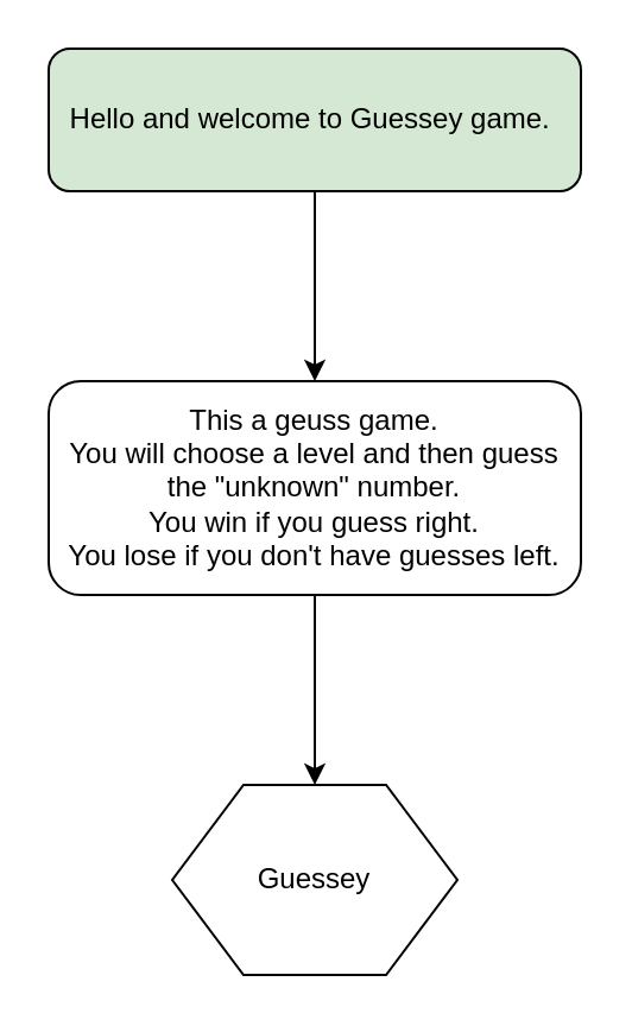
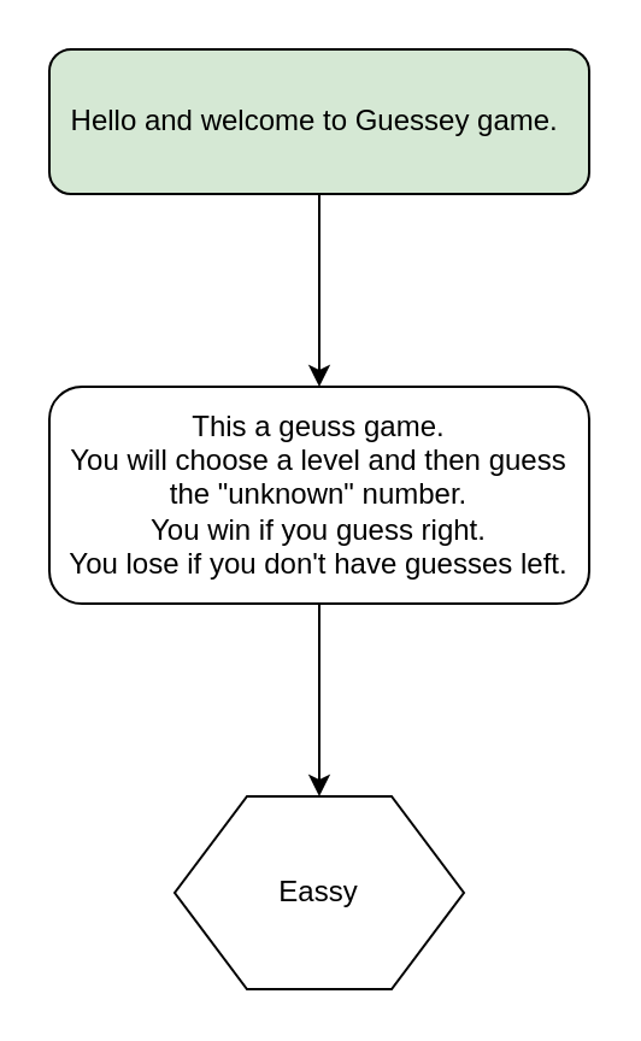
- <mxCell id="6" value="Guessey&lt;br&gt;" style="shape=hexagon;perimeter=hexagonPerimeter2;whiteSpace=wrap;html=1;" vertex="1" parent="1"><mxGeometry x="72" y="330" width="120" height="80" as="geometry" /></mxCell>
+ <mxCell id="6" value="Eassy&lt;br&gt;" style="shape=hexagon;perimeter=hexagonPerimeter2;whiteSpace=wrap;html=1;" vertex="1" parent="1"><mxGeometry x="72" y="330" width="120" height="80" as="geometry" /></mxCell>
